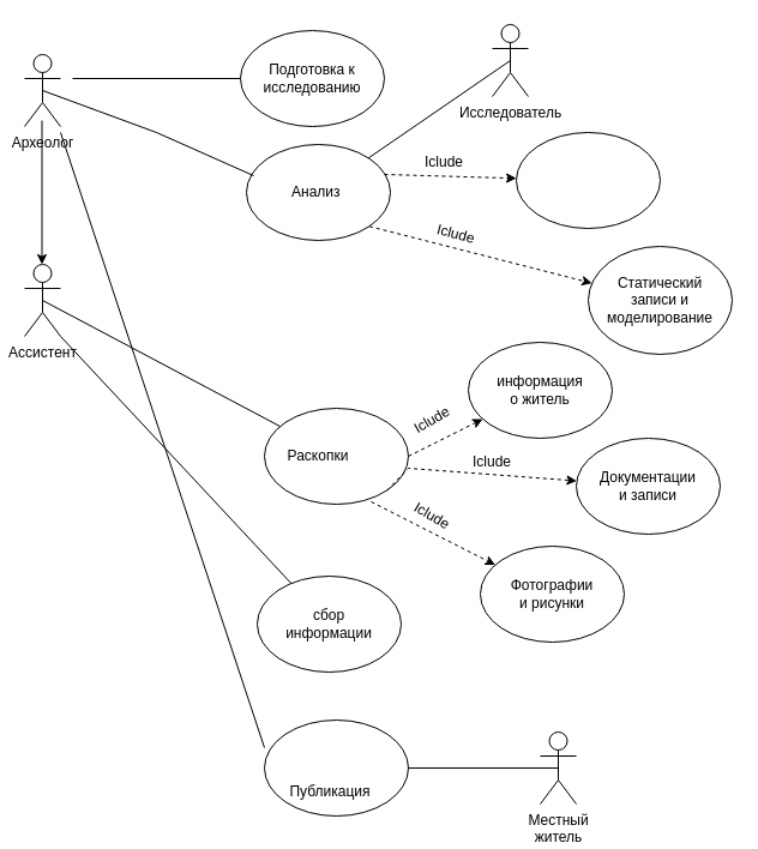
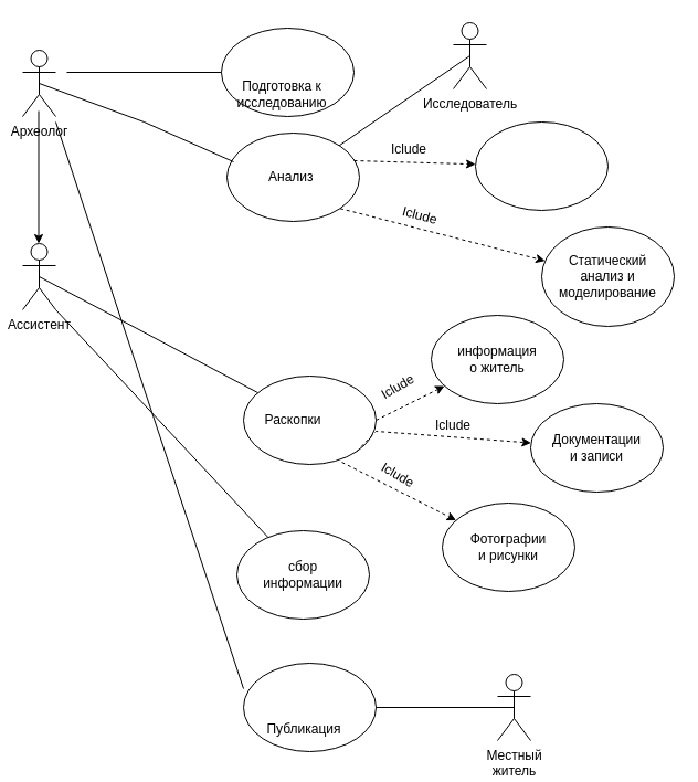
- <mxCell id="6" value="Подготовка к исследованию" style="text;html=1;strokeColor=none;fillColor=none;align=center;verticalAlign=middle;whiteSpace=wrap;rounded=0;" vertex="1" parent="1"><mxGeometry x="225" y="50" width="70" height="30" as="geometry" /></mxCell>
+ <mxCell id="6" value="Подготовка к исследованию" style="text;html=1;strokeColor=none;fillColor=none;align=center;verticalAlign=middle;whiteSpace=wrap;rounded=0;" vertex="1" parent="1"><mxGeometry x="220" y="70" width="70" height="30" as="geometry" /></mxCell>
- <mxCell id="28" value="Статический записи и моделирование" style="text;html=1;strokeColor=none;fillColor=none;align=center;verticalAlign=middle;whiteSpace=wrap;rounded=0;" vertex="1" parent="1"><mxGeometry x="520" y="235" width="60" height="30" as="geometry" /></mxCell>
+ <mxCell id="28" value="Статический анализ и моделирование" style="text;html=1;strokeColor=none;fillColor=none;align=center;verticalAlign=middle;whiteSpace=wrap;rounded=0;" vertex="1" parent="1"><mxGeometry x="520" y="235" width="60" height="30" as="geometry" /></mxCell>
